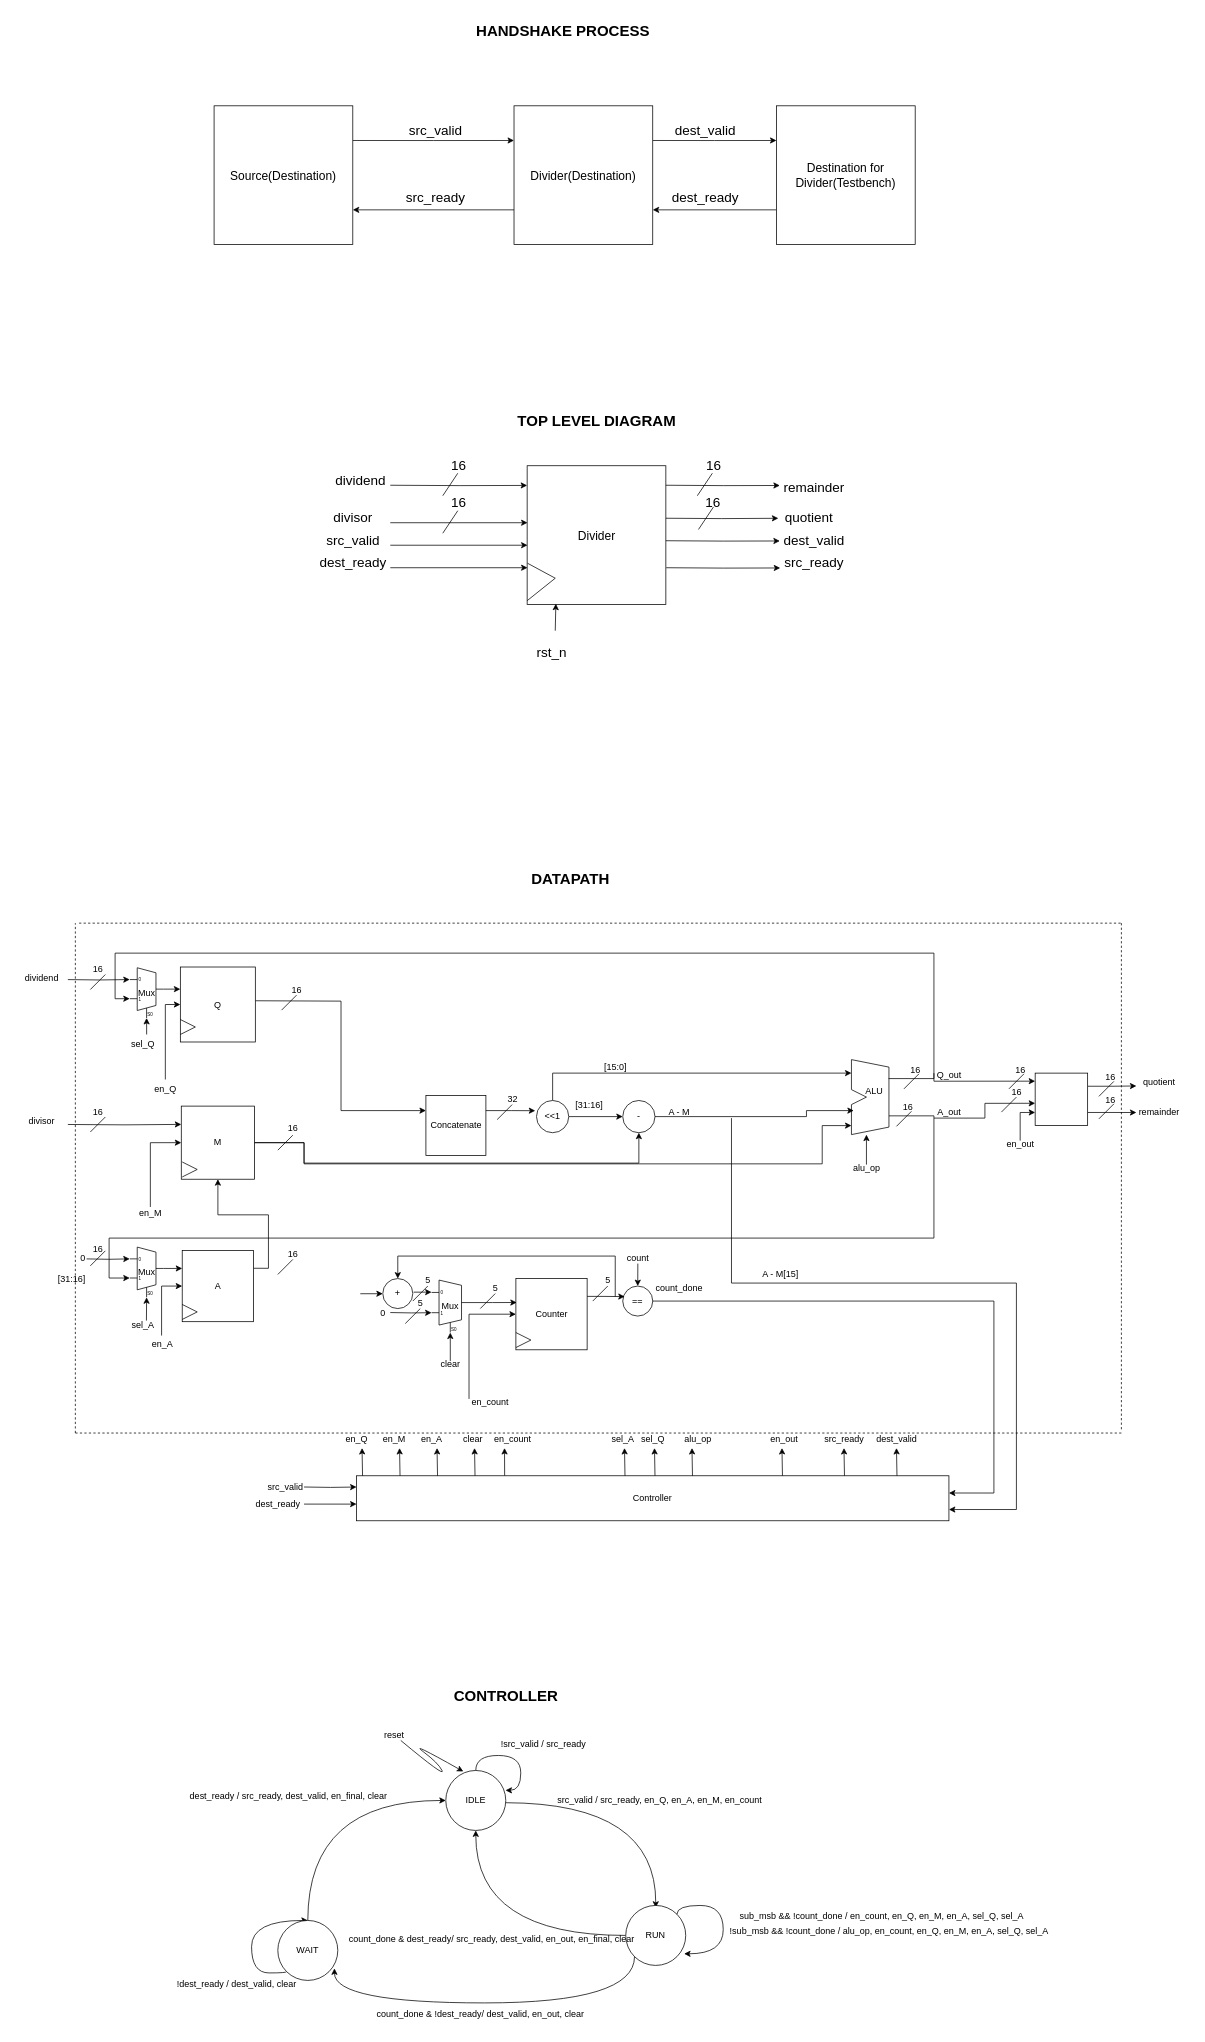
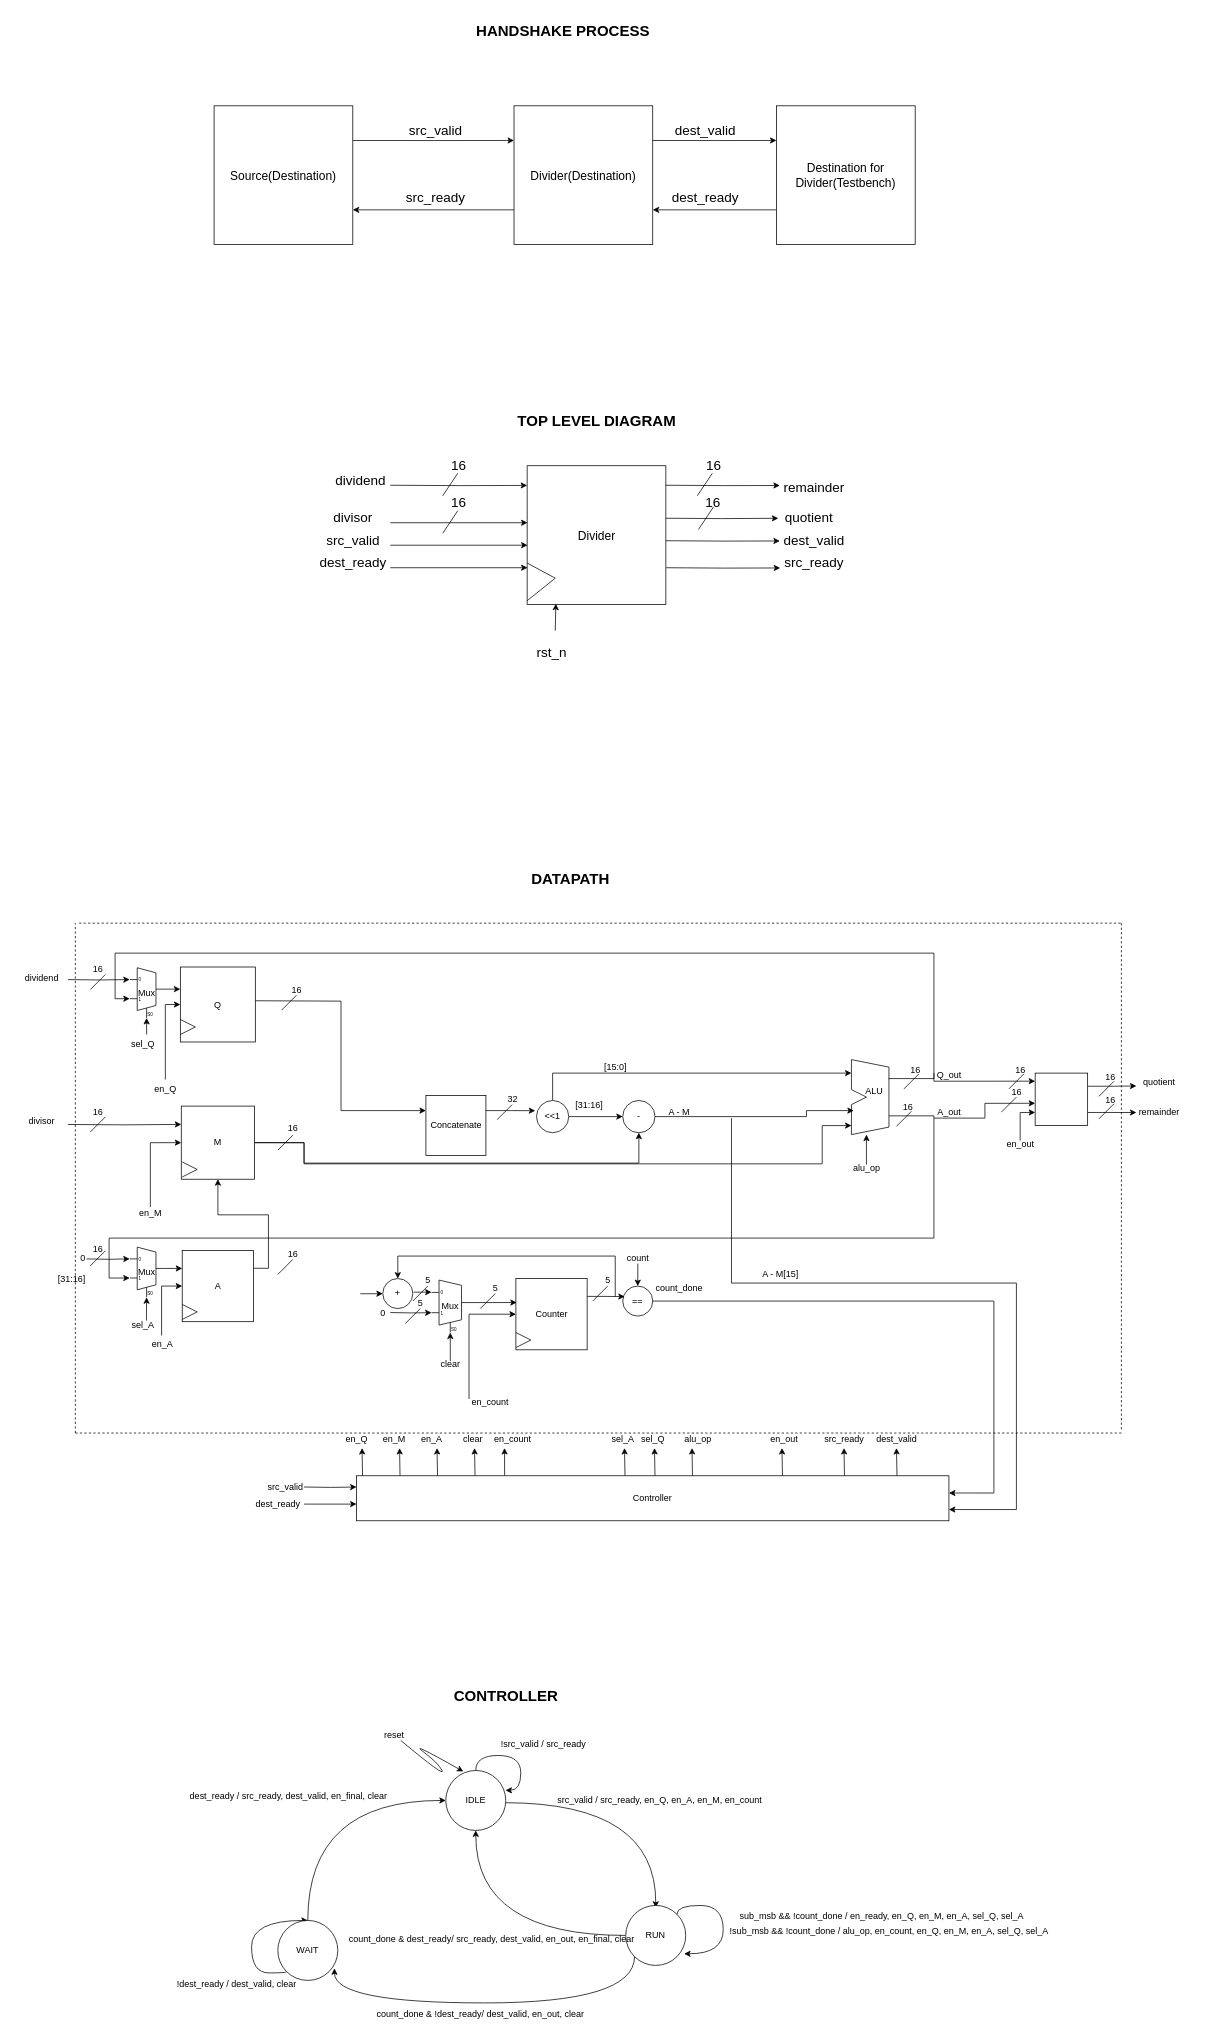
- <mxCell id="152" value="sub_msb &amp;amp;&amp;amp; !count_done / en_count, en_Q, en_M, en_A, sel_Q, sel_A" style="text;html=1;align=center;verticalAlign=middle;resizable=0;points=[];autosize=1;strokeColor=none;fillColor=none;" parent="1" vertex="1"><mxGeometry x="975" y="2540" width="400" height="30" as="geometry" /></mxCell>
+ <mxCell id="152" value="sub_msb &amp;amp;&amp;amp; !count_done / en_ready, en_Q, en_M, en_A, sel_Q, sel_A" style="text;html=1;align=center;verticalAlign=middle;resizable=0;points=[];autosize=1;strokeColor=none;fillColor=none;" parent="1" vertex="1"><mxGeometry x="975" y="2540" width="400" height="30" as="geometry" /></mxCell>
